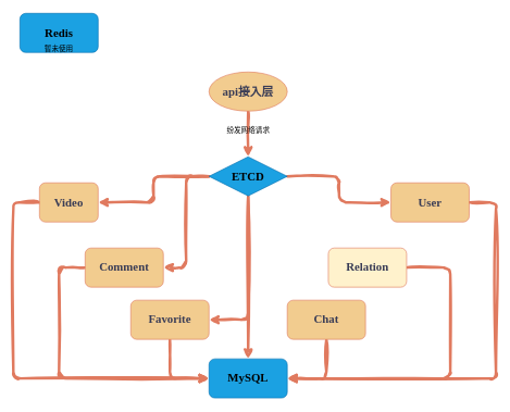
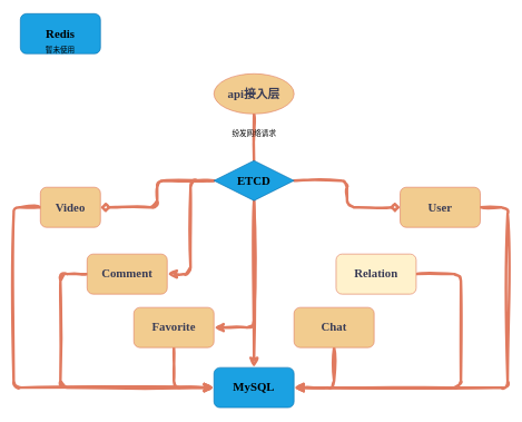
- <mxCell id="2" value="纷发网络请求" style="edgeStyle=orthogonalEdgeStyle;rounded=1;orthogonalLoop=1;jettySize=auto;html=1;strokeColor=#E07A5F;fontFamily=Architects Daughter;fontSource=https%3A%2F%2Ffonts.googleapis.com%2Fcss%3Ffamily%3DArchitects%2BDaughter;fontColor=#000000;fillColor=#F2CC8F;strokeWidth=4;entryX=0.5;entryY=0;entryDx=0;entryDy=0;labelBorderColor=none;labelBackgroundColor=none;sketch=1;curveFitting=1;jiggle=2;" edge="1" parent="1" source="3" target="9"><mxGeometry x="-0.143" relative="1" as="geometry"><mxPoint x="384" y="220" as="targetPoint" /><mxPoint as="offset" /></mxGeometry></mxCell>
+ <mxCell id="2" value="纷发网络请求" style="edgeStyle=orthogonalEdgeStyle;rounded=1;orthogonalLoop=1;jettySize=auto;html=1;strokeColor=#E07A5F;fontFamily=Architects Daughter;fontSource=https%3A%2F%2Ffonts.googleapis.com%2Fcss%3Ffamily%3DArchitects%2BDaughter;fontColor=#000000;fillColor=#F2CC8F;strokeWidth=4;entryX=0.5;entryY=0;entryDx=0;entryDy=0;labelBorderColor=none;labelBackgroundColor=none;sketch=1;curveFitting=1;jiggle=2;endArrow=none;" edge="1" parent="1" source="3" target="9"><mxGeometry x="-0.143" relative="1" as="geometry"><mxPoint x="384" y="220" as="targetPoint" /><mxPoint as="offset" /></mxGeometry></mxCell>
- <mxCell id="4" style="edgeStyle=orthogonalEdgeStyle;rounded=1;orthogonalLoop=1;jettySize=auto;html=1;entryX=1;entryY=0.5;entryDx=0;entryDy=0;strokeColor=#E07A5F;strokeWidth=4;fontFamily=Architects Daughter;fontSource=https%3A%2F%2Ffonts.googleapis.com%2Fcss%3Ffamily%3DArchitects%2BDaughter;fontColor=#000000;fillColor=#F2CC8F;labelBorderColor=none;labelBackgroundColor=none;sketch=1;curveFitting=1;jiggle=2;" edge="1" parent="1" source="9" target="11"><mxGeometry relative="1" as="geometry" /></mxCell>
+ <mxCell id="4" style="edgeStyle=orthogonalEdgeStyle;rounded=1;orthogonalLoop=1;jettySize=auto;html=1;entryX=1;entryY=0.5;entryDx=0;entryDy=0;strokeColor=#E07A5F;strokeWidth=4;fontFamily=Architects Daughter;fontSource=https%3A%2F%2Ffonts.googleapis.com%2Fcss%3Ffamily%3DArchitects%2BDaughter;fontColor=#000000;fillColor=#F2CC8F;labelBorderColor=none;labelBackgroundColor=none;sketch=1;curveFitting=1;jiggle=2;endArrow=diamond;" edge="1" parent="1" source="9" target="11"><mxGeometry relative="1" as="geometry" /></mxCell>
- <mxCell id="7" style="edgeStyle=orthogonalEdgeStyle;rounded=1;orthogonalLoop=1;jettySize=auto;html=1;strokeColor=#E07A5F;strokeWidth=4;fontFamily=Architects Daughter;fontSource=https%3A%2F%2Ffonts.googleapis.com%2Fcss%3Ffamily%3DArchitects%2BDaughter;fontColor=#000000;fillColor=#F2CC8F;labelBorderColor=none;labelBackgroundColor=none;sketch=1;curveFitting=1;jiggle=2;" edge="1" parent="1" source="9" target="13"><mxGeometry relative="1" as="geometry" /></mxCell>
+ <mxCell id="7" style="edgeStyle=orthogonalEdgeStyle;rounded=1;orthogonalLoop=1;jettySize=auto;html=1;strokeColor=#E07A5F;strokeWidth=4;fontFamily=Architects Daughter;fontSource=https%3A%2F%2Ffonts.googleapis.com%2Fcss%3Ffamily%3DArchitects%2BDaughter;fontColor=#000000;fillColor=#F2CC8F;labelBorderColor=none;labelBackgroundColor=none;sketch=1;curveFitting=1;jiggle=2;endArrow=diamond;" edge="1" parent="1" source="9" target="13"><mxGeometry relative="1" as="geometry" /></mxCell>
